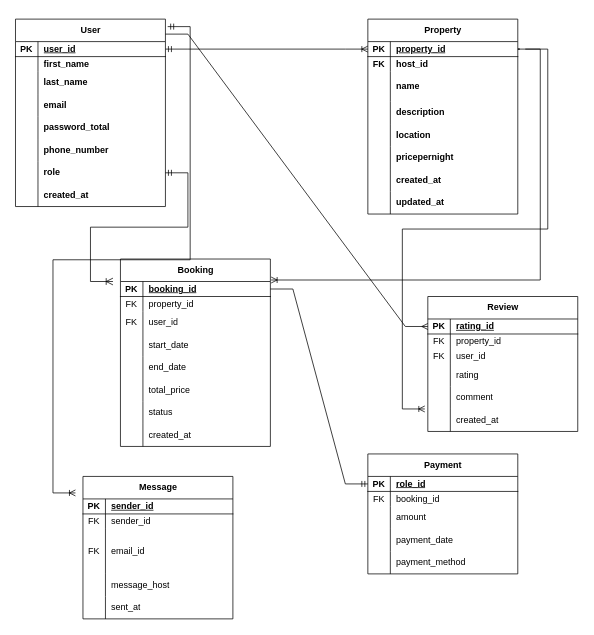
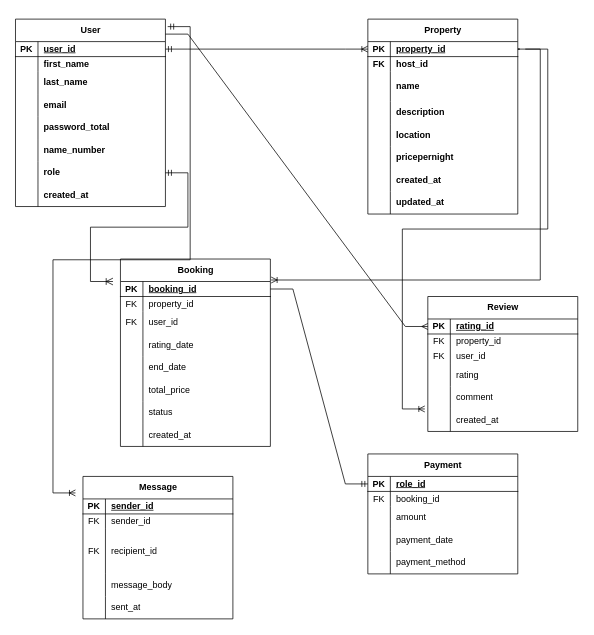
- <mxCell id="21" value="phone_number" style="shape=partialRectangle;connectable=0;fillColor=none;top=0;left=0;bottom=0;right=0;align=left;spacingLeft=6;overflow=hidden;whiteSpace=wrap;html=1;fontStyle=1" vertex="1" parent="19"><mxGeometry x="30" width="170" height="30" as="geometry"><mxRectangle width="170" height="30" as="alternateBounds" /></mxGeometry></mxCell>
+ <mxCell id="21" value="name_number" style="shape=partialRectangle;connectable=0;fillColor=none;top=0;left=0;bottom=0;right=0;align=left;spacingLeft=6;overflow=hidden;whiteSpace=wrap;html=1;fontStyle=1" vertex="1" parent="19"><mxGeometry x="30" width="170" height="30" as="geometry"><mxRectangle width="170" height="30" as="alternateBounds" /></mxGeometry></mxCell>
- <mxCell id="40" value="start_date" style="shape=partialRectangle;connectable=0;fillColor=none;top=0;left=0;bottom=0;right=0;align=left;spacingLeft=6;overflow=hidden;whiteSpace=wrap;html=1;" vertex="1" parent="38"><mxGeometry x="30" width="170" height="30" as="geometry"><mxRectangle width="170" height="30" as="alternateBounds" /></mxGeometry></mxCell>
+ <mxCell id="40" value="rating_date" style="shape=partialRectangle;connectable=0;fillColor=none;top=0;left=0;bottom=0;right=0;align=left;spacingLeft=6;overflow=hidden;whiteSpace=wrap;html=1;" vertex="1" parent="38"><mxGeometry x="30" width="170" height="30" as="geometry"><mxRectangle width="170" height="30" as="alternateBounds" /></mxGeometry></mxCell>
- <mxCell id="122" value="email_id" style="shape=partialRectangle;connectable=0;fillColor=none;top=0;left=0;bottom=0;right=0;align=left;spacingLeft=6;overflow=hidden;whiteSpace=wrap;html=1;" vertex="1" parent="120"><mxGeometry x="30" width="170" height="60" as="geometry"><mxRectangle width="170" height="60" as="alternateBounds" /></mxGeometry></mxCell>
+ <mxCell id="122" value="recipient_id" style="shape=partialRectangle;connectable=0;fillColor=none;top=0;left=0;bottom=0;right=0;align=left;spacingLeft=6;overflow=hidden;whiteSpace=wrap;html=1;" vertex="1" parent="120"><mxGeometry x="30" width="170" height="60" as="geometry"><mxRectangle width="170" height="60" as="alternateBounds" /></mxGeometry></mxCell>
- <mxCell id="125" value="message_host" style="shape=partialRectangle;connectable=0;fillColor=none;top=0;left=0;bottom=0;right=0;align=left;spacingLeft=6;overflow=hidden;whiteSpace=wrap;html=1;" vertex="1" parent="123"><mxGeometry x="30" width="170" height="30" as="geometry"><mxRectangle width="170" height="30" as="alternateBounds" /></mxGeometry></mxCell>
+ <mxCell id="125" value="message_body" style="shape=partialRectangle;connectable=0;fillColor=none;top=0;left=0;bottom=0;right=0;align=left;spacingLeft=6;overflow=hidden;whiteSpace=wrap;html=1;" vertex="1" parent="123"><mxGeometry x="30" width="170" height="30" as="geometry"><mxRectangle width="170" height="30" as="alternateBounds" /></mxGeometry></mxCell>
